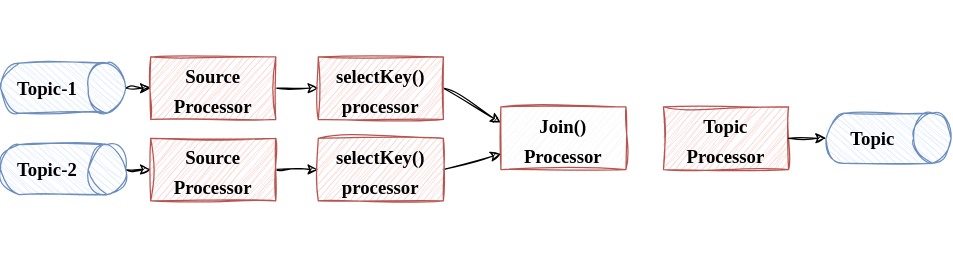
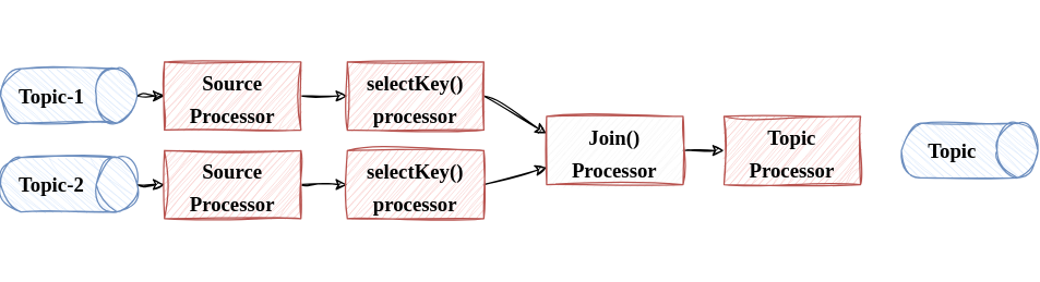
+ <mxCell id="13" style="edgeStyle=orthogonalEdgeStyle;rounded=0;sketch=1;hachureGap=4;jiggle=2;curveFitting=1;orthogonalLoop=1;jettySize=auto;html=1;exitX=1;exitY=0.5;exitDx=0;exitDy=0;entryX=0;entryY=0.5;entryDx=0;entryDy=0;fontFamily=Architects Daughter;fontSource=https%3A%2F%2Ffonts.googleapis.com%2Fcss%3Ffamily%3DArchitects%2BDaughter;fontSize=16;" edge="1" parent="1" source="14" target="6"><mxGeometry relative="1" as="geometry" /></mxCell>
- <mxCell id="8" style="edgeStyle=orthogonalEdgeStyle;rounded=0;sketch=1;hachureGap=4;jiggle=2;curveFitting=1;orthogonalLoop=1;jettySize=auto;html=1;exitX=1;exitY=0.5;exitDx=0;exitDy=0;entryX=0.5;entryY=1;entryDx=0;entryDy=0;entryPerimeter=0;fontFamily=Architects Daughter;fontSource=https%3A%2F%2Ffonts.googleapis.com%2Fcss%3Ffamily%3DArchitects%2BDaughter;fontSize=16;" parent="1" source="6" target="7" edge="1"><mxGeometry relative="1" as="geometry" /></mxCell>
